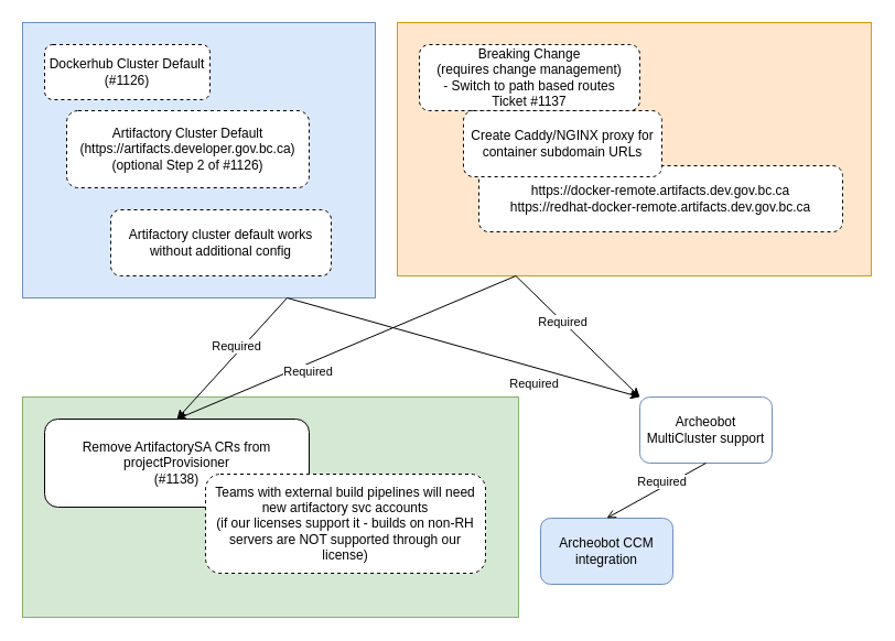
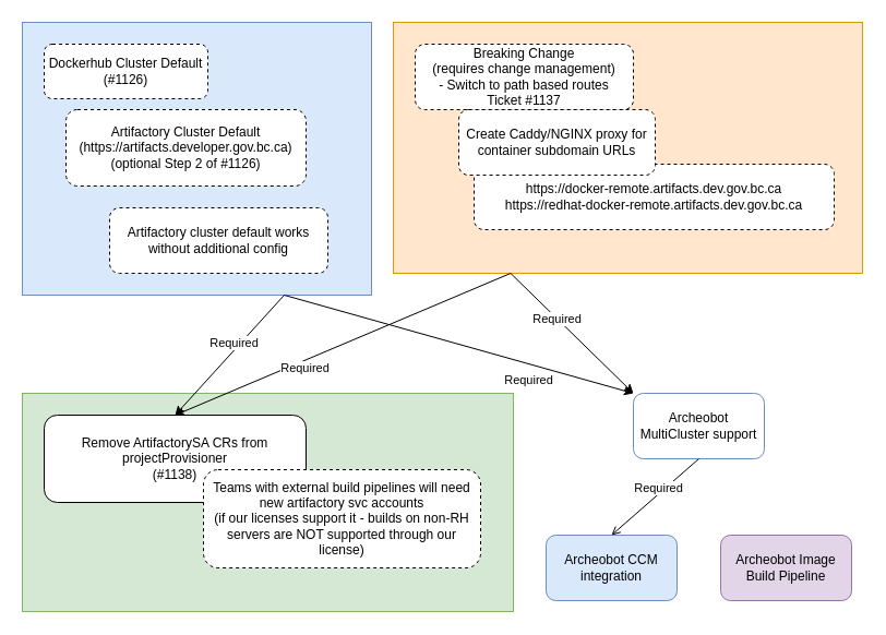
- <mxCell id="20" value="Archeobot CCM integration" style="rounded=1;whiteSpace=wrap;html=1;strokeColor=#6c8ebf;fillColor=#dae8fc;" parent="1" vertex="1"><mxGeometry x="490" y="470" width="120" height="60" as="geometry" /></mxCell>
+ <mxCell id="20" value="Archeobot CCM integration" style="rounded=1;whiteSpace=wrap;html=1;strokeColor=#6c8ebf;fillColor=#dae8fc;" parent="1" vertex="1"><mxGeometry x="500" y="490" width="120" height="60" as="geometry" /></mxCell>
+ <mxCell id="23" value="Archeobot Image Build Pipeline" style="rounded=1;whiteSpace=wrap;html=1;strokeColor=#9673a6;fillColor=#e1d5e7;" parent="1" vertex="1"><mxGeometry x="660" y="490" width="120" height="60" as="geometry" /></mxCell>
